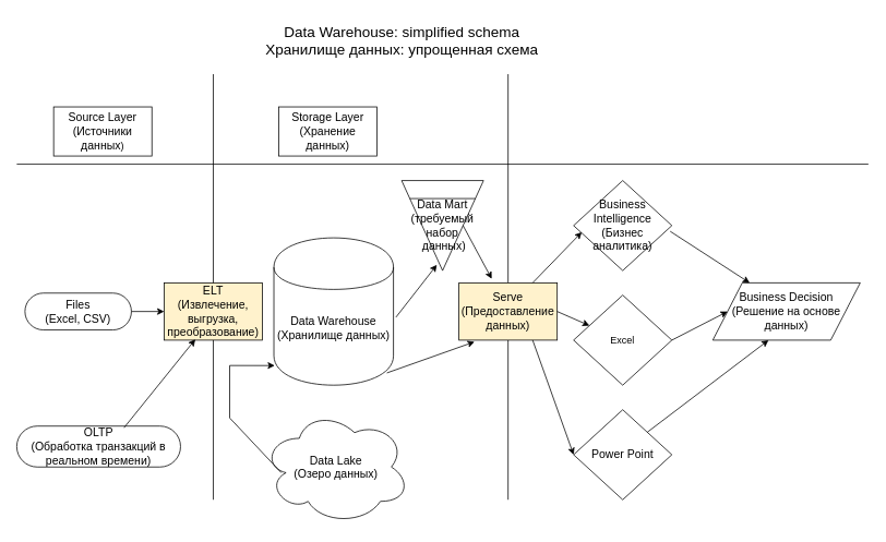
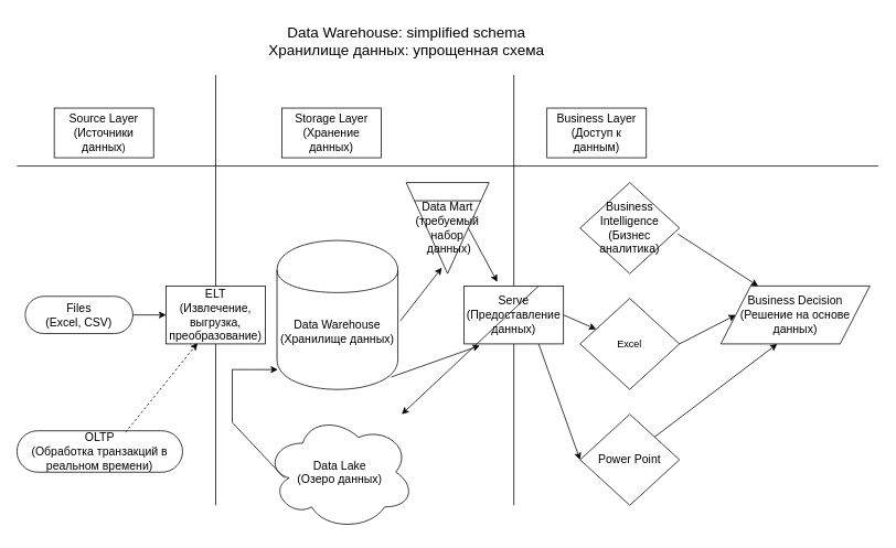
+ <mxCell id="4" value="&lt;font style=&quot;font-size: 14px;&quot;&gt;Business Layer&lt;br&gt;(Доступ к данным)&lt;/font&gt;" style="rounded=0;whiteSpace=wrap;html=1;" vertex="1" parent="1"><mxGeometry x="660" y="130" width="120" height="60" as="geometry" /></mxCell>
- <mxCell id="27" value="" style="endArrow=classic;html=1;rounded=0;entryX=0.083;entryY=0.573;entryDx=0;entryDy=0;entryPerimeter=0;exitX=0.75;exitY=0;exitDx=0;exitDy=0;" edge="1" parent="1" source="21" target="17"><mxGeometry width="50" height="50" relative="1" as="geometry"><mxPoint x="650" y="340" as="sourcePoint" /><mxPoint x="590" y="370" as="targetPoint" /></mxGeometry></mxCell>
+ <mxCell id="27" value="" style="endArrow=classic;html=1;rounded=0;exitX=0.75;exitY=0;exitDx=0;exitDy=0;" edge="1" parent="1" source="21" target="8"><mxGeometry width="50" height="50" relative="1" as="geometry"><mxPoint x="650" y="340" as="sourcePoint" /><mxPoint x="590" y="370" as="targetPoint" /></mxGeometry></mxCell>
- <mxCell id="13" value="&lt;font style=&quot;font-size: 14px;&quot;&gt;ELT&lt;br&gt;(Извлечение, выгрузка, преобразование)&lt;/font&gt;" style="html=1;dashed=0;whiteSpace=wrap;fillColor=#fff2cc;" vertex="1" parent="1"><mxGeometry x="200" y="345" width="120" height="70" as="geometry" /></mxCell>
+ <mxCell id="13" value="&lt;font style=&quot;font-size: 14px;&quot;&gt;ELT&lt;br&gt;(Извлечение, выгрузка, преобразование)&lt;/font&gt;" style="html=1;dashed=0;whiteSpace=wrap;" vertex="1" parent="1"><mxGeometry x="200" y="345" width="120" height="70" as="geometry" /></mxCell>
- <mxCell id="21" value="&lt;font style=&quot;font-size: 14px;&quot;&gt;Serve&lt;br&gt;(Предоставление&lt;br&gt;данных)&lt;/font&gt;" style="html=1;dashed=0;whiteSpace=wrap;fillColor=#fff2cc;" vertex="1" parent="1"><mxGeometry x="560" y="345" width="120" height="70" as="geometry" /></mxCell>
+ <mxCell id="21" value="&lt;font style=&quot;font-size: 14px;&quot;&gt;Serve&lt;br&gt;(Предоставление&lt;br&gt;данных)&lt;/font&gt;" style="html=1;dashed=0;whiteSpace=wrap;" vertex="1" parent="1"><mxGeometry x="560" y="345" width="120" height="70" as="geometry" /></mxCell>
- <mxCell id="14" value="" style="endArrow=classic;html=1;rounded=0;exitX=0.655;exitY=0.04;exitDx=0;exitDy=0;exitPerimeter=0;entryX=0.317;entryY=0.986;entryDx=0;entryDy=0;entryPerimeter=0;" edge="1" parent="1" source="12" target="13"><mxGeometry width="50" height="50" relative="1" as="geometry"><mxPoint x="370" y="330" as="sourcePoint" /><mxPoint x="420" y="280" as="targetPoint" /></mxGeometry></mxCell>
+ <mxCell id="14" value="" style="endArrow=classic;html=1;rounded=0;exitX=0.655;exitY=0.04;exitDx=0;exitDy=0;exitPerimeter=0;entryX=0.317;entryY=0.986;entryDx=0;entryDy=0;entryPerimeter=0;dashed=1;" edge="1" parent="1" source="12" target="13"><mxGeometry width="50" height="50" relative="1" as="geometry"><mxPoint x="370" y="330" as="sourcePoint" /><mxPoint x="420" y="280" as="targetPoint" /></mxGeometry></mxCell>
